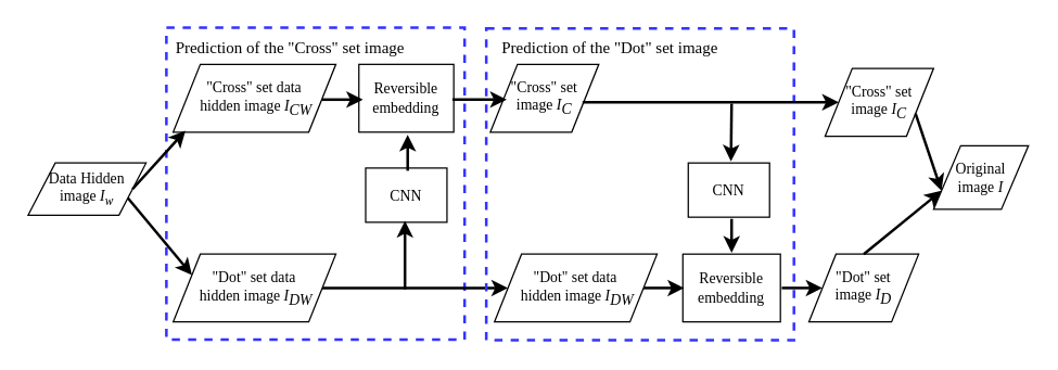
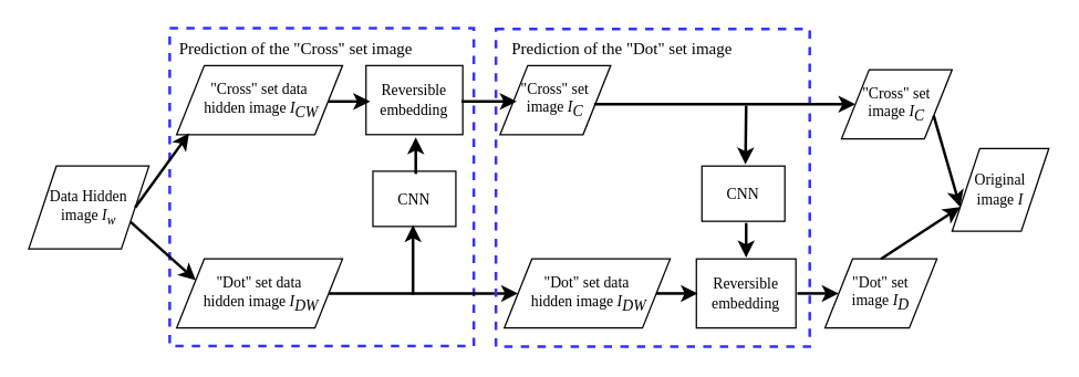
- <mxCell id="19" value="&lt;font style=&quot;font-size: 11px&quot;&gt;Original &lt;br style=&quot;font-size: 11px&quot;&gt;image &lt;i&gt;I&lt;/i&gt;&lt;/font&gt;" style="shape=parallelogram;perimeter=parallelogramPerimeter;whiteSpace=wrap;html=1;fixedSize=1;sketch=0;fontFamily=Times New Roman;fontSize=11;fontColor=#000000;strokeColor=#000000;strokeWidth=1;fillColor=#FFFFFF;" parent="1" vertex="1"><mxGeometry x="688" y="107" width="70" height="47" as="geometry" /></mxCell>
+ <mxCell id="19" value="&lt;font style=&quot;font-size: 11px&quot;&gt;Original &lt;br style=&quot;font-size: 11px&quot;&gt;image &lt;i&gt;I&lt;/i&gt;&lt;/font&gt;" style="shape=parallelogram;perimeter=parallelogramPerimeter;whiteSpace=wrap;html=1;fixedSize=1;sketch=0;fontFamily=Times New Roman;fontSize=11;fontColor=#000000;strokeColor=#000000;strokeWidth=1;fillColor=#FFFFFF;" parent="1" vertex="1"><mxGeometry x="688" y="107" width="70" height="60" as="geometry" /></mxCell>
- <mxCell id="18" value="&lt;font style=&quot;font-size: 11px&quot;&gt;Data Hidden&lt;br style=&quot;font-size: 11px&quot;&gt;image &lt;i&gt;I&lt;sub&gt;w&lt;/sub&gt;&lt;/i&gt;&lt;/font&gt;" style="shape=parallelogram;perimeter=parallelogramPerimeter;whiteSpace=wrap;html=1;fixedSize=1;sketch=0;fontFamily=Times New Roman;fontSize=11;fontColor=#000000;strokeColor=#000000;strokeWidth=1;fillColor=#FFFFFF;" parent="1" vertex="1"><mxGeometry x="20" y="119.75" width="87" height="38.5" as="geometry" /></mxCell>
+ <mxCell id="18" value="&lt;font style=&quot;font-size: 11px&quot;&gt;Data Hidden&lt;br style=&quot;font-size: 11px&quot;&gt;image &lt;i&gt;I&lt;sub&gt;w&lt;/sub&gt;&lt;/i&gt;&lt;/font&gt;" style="shape=parallelogram;perimeter=parallelogramPerimeter;whiteSpace=wrap;html=1;fixedSize=1;sketch=0;fontFamily=Times New Roman;fontSize=11;fontColor=#000000;strokeColor=#000000;strokeWidth=1;fillColor=#FFFFFF;" parent="1" vertex="1"><mxGeometry x="20" y="119.75" width="87" height="60" as="geometry" /></mxCell>
